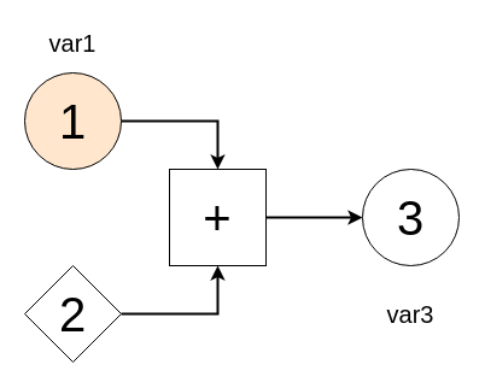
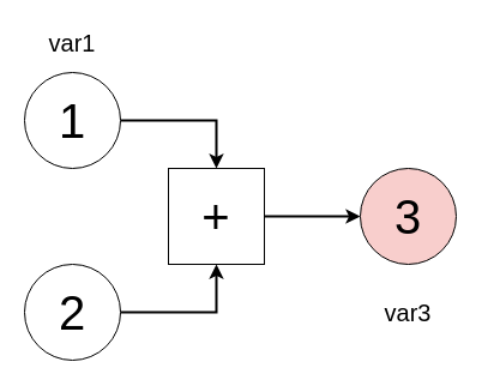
- <mxCell id="5" value="1" style="ellipse;whiteSpace=wrap;html=1;aspect=fixed;fontSize=40;fillColor=#ffe6cc;" vertex="1" parent="1"><mxGeometry x="20" y="60" width="80" height="80" as="geometry" /></mxCell>
+ <mxCell id="5" value="1" style="ellipse;whiteSpace=wrap;html=1;aspect=fixed;fontSize=40;" vertex="1" parent="1"><mxGeometry x="20" y="60" width="80" height="80" as="geometry" /></mxCell>
- <mxCell id="6" value="3" style="ellipse;whiteSpace=wrap;html=1;aspect=fixed;fontSize=40;" vertex="1" parent="1"><mxGeometry x="300" y="140" width="80" height="80" as="geometry" /></mxCell>
+ <mxCell id="6" value="3" style="ellipse;whiteSpace=wrap;html=1;aspect=fixed;fontSize=40;fillColor=#f8cecc;" vertex="1" parent="1"><mxGeometry x="300" y="140" width="80" height="80" as="geometry" /></mxCell>
- <mxCell id="3" value="2" style="rhombus;whiteSpace=wrap;html=1;aspect=fixed;fontSize=40;" vertex="1" parent="1"><mxGeometry x="20" y="220" width="80" height="80" as="geometry" /></mxCell>
+ <mxCell id="3" value="2" style="ellipse;whiteSpace=wrap;html=1;aspect=fixed;fontSize=40;" vertex="1" parent="1"><mxGeometry x="20" y="220" width="80" height="80" as="geometry" /></mxCell>
